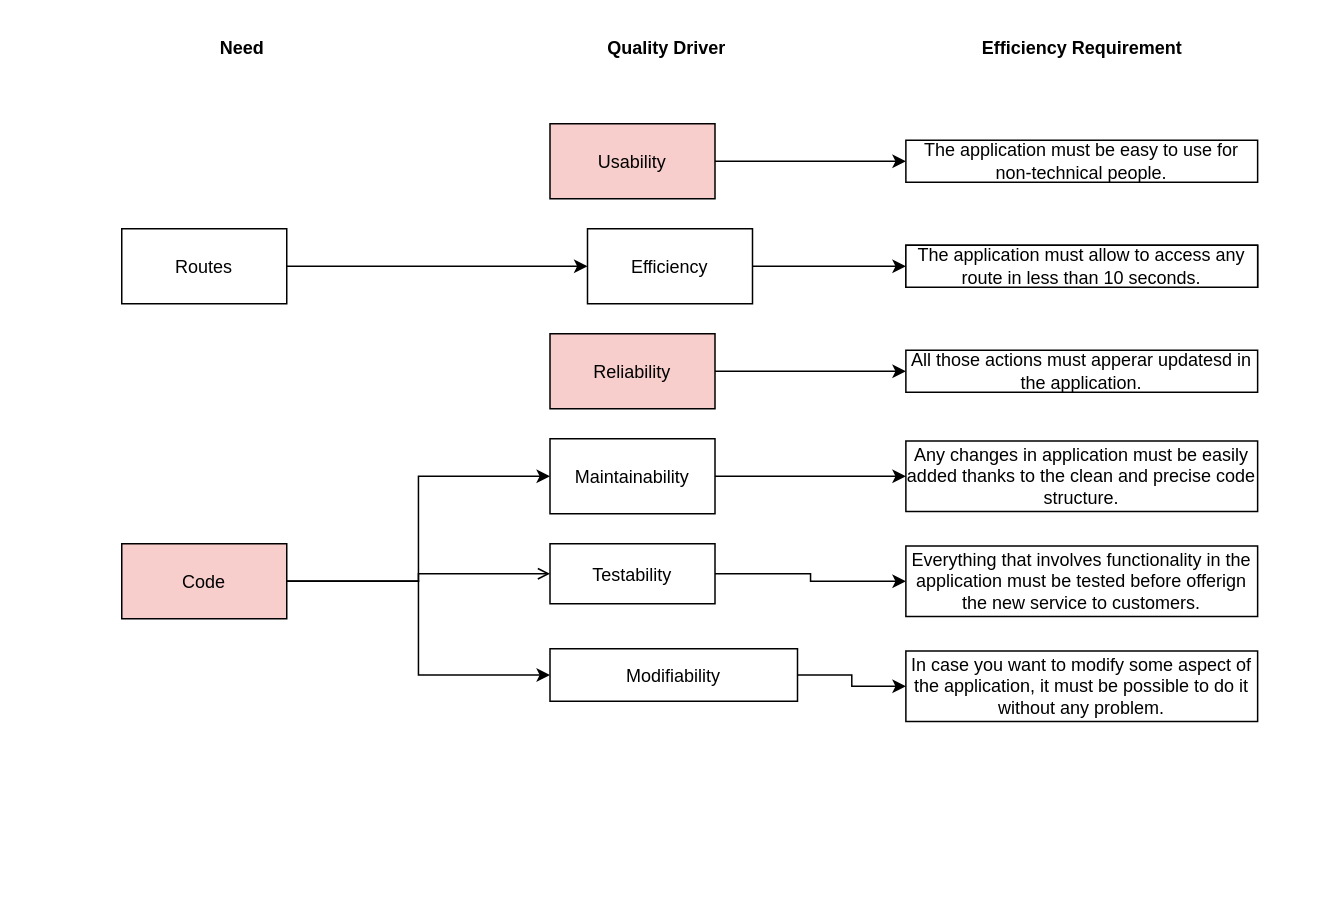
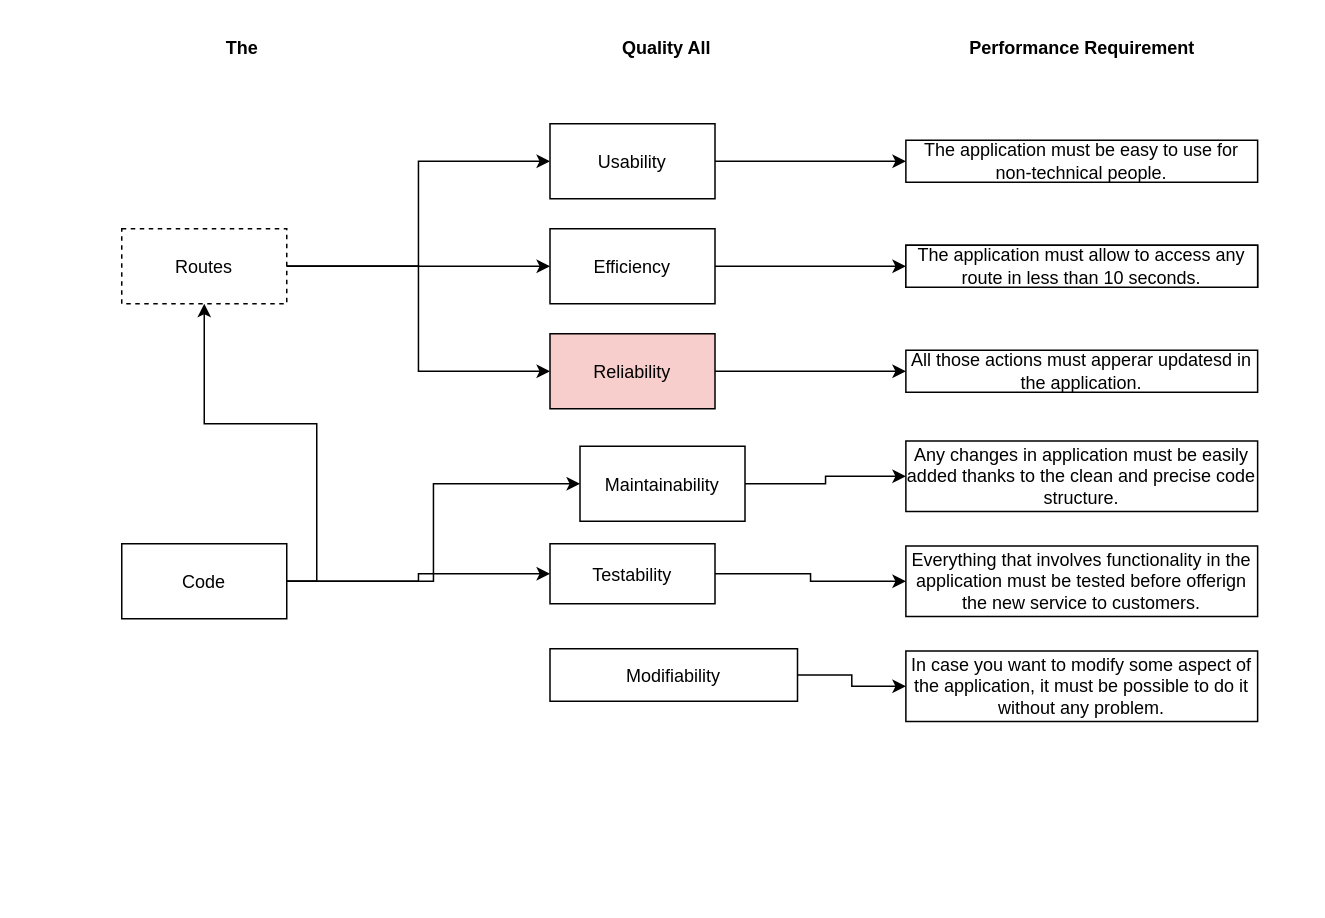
- <mxCell id="2" value="Need" style="swimlane;whiteSpace=wrap;strokeColor=none;" parent="1" vertex="1"><mxGeometry x="20.5" y="20" width="280" height="570" as="geometry" /></mxCell>
+ <mxCell id="2" value="The" style="swimlane;whiteSpace=wrap;strokeColor=none;" parent="1" vertex="1"><mxGeometry x="20.5" y="20" width="280" height="570" as="geometry" /></mxCell>
- <mxCell id="5" value="Quality Driver" style="swimlane;whiteSpace=wrap;strokeColor=none;" parent="1" vertex="1"><mxGeometry x="300.5" y="20" width="285.5" height="570" as="geometry" /></mxCell>
+ <mxCell id="5" value="Quality All" style="swimlane;whiteSpace=wrap;strokeColor=none;" parent="1" vertex="1"><mxGeometry x="300.5" y="20" width="285.5" height="570" as="geometry" /></mxCell>
- <mxCell id="16" value="Efficiency Requirement" style="swimlane;whiteSpace=wrap;strokeColor=none;" parent="1" vertex="1"><mxGeometry x="580.5" y="20" width="280" height="570" as="geometry" /></mxCell>
+ <mxCell id="16" value="Performance Requirement" style="swimlane;whiteSpace=wrap;strokeColor=none;" parent="1" vertex="1"><mxGeometry x="580.5" y="20" width="280" height="570" as="geometry" /></mxCell>
+ <mxCell id="21" style="edgeStyle=orthogonalEdgeStyle;rounded=0;orthogonalLoop=1;jettySize=auto;html=1;exitX=1;exitY=0.5;exitDx=0;exitDy=0;entryX=0;entryY=0.5;entryDx=0;entryDy=0;" edge="1" parent="1" source="3" target="20"><mxGeometry relative="1" as="geometry" /></mxCell>
- <mxCell id="20" value="Usability" style="fillColor=#f8cecc;" parent="1" vertex="1"><mxGeometry x="366" y="82" width="110" height="50" as="geometry" /></mxCell>
+ <mxCell id="20" value="Usability" style="" parent="1" vertex="1"><mxGeometry x="366" y="82" width="110" height="50" as="geometry" /></mxCell>
- <mxCell id="3" value="Routes" style="" parent="2" vertex="1"><mxGeometry x="60" y="132" width="110" height="50" as="geometry" /></mxCell>
+ <mxCell id="3" value="Routes" style="dashed=1;" parent="2" vertex="1"><mxGeometry x="60" y="132" width="110" height="50" as="geometry" /></mxCell>
- <mxCell id="24" value="Efficiency" style="" vertex="1" parent="1"><mxGeometry x="391" y="152" width="110" height="50" as="geometry" /></mxCell>
+ <mxCell id="24" value="Efficiency" style="" vertex="1" parent="1"><mxGeometry x="366" y="152" width="110" height="50" as="geometry" /></mxCell>
+ <mxCell id="29" style="edgeStyle=orthogonalEdgeStyle;rounded=0;orthogonalLoop=1;jettySize=auto;html=1;exitX=1;exitY=0.5;exitDx=0;exitDy=0;entryX=0;entryY=0.5;entryDx=0;entryDy=0;" edge="1" parent="1" source="3" target="27"><mxGeometry relative="1" as="geometry" /></mxCell>
- <mxCell id="9" value="Maintainability" style="" vertex="1" parent="5"><mxGeometry x="65.5" y="272" width="110" height="50" as="geometry" /></mxCell>
+ <mxCell id="9" value="Maintainability" style="" vertex="1" parent="5"><mxGeometry x="85.5" y="277" width="110" height="50" as="geometry" /></mxCell>
- <mxCell id="32" style="edgeStyle=orthogonalEdgeStyle;rounded=0;orthogonalLoop=1;jettySize=auto;html=1;exitX=1;exitY=0.5;exitDx=0;exitDy=0;endArrow=open;" edge="1" parent="1" source="4" target="11"><mxGeometry relative="1" as="geometry" /></mxCell>
+ <mxCell id="32" style="edgeStyle=orthogonalEdgeStyle;rounded=0;orthogonalLoop=1;jettySize=auto;html=1;exitX=1;exitY=0.5;exitDx=0;exitDy=0;" edge="1" parent="1" source="4" target="11"><mxGeometry relative="1" as="geometry" /></mxCell>
- <mxCell id="4" value="Code" style="fillColor=#f8cecc;" parent="2" vertex="1"><mxGeometry x="60" y="342" width="110" height="50" as="geometry" /></mxCell>
+ <mxCell id="4" value="Code" style="" parent="2" vertex="1"><mxGeometry x="60" y="342" width="110" height="50" as="geometry" /></mxCell>
- <mxCell id="33" style="edgeStyle=orthogonalEdgeStyle;rounded=0;orthogonalLoop=1;jettySize=auto;html=1;exitX=1;exitY=0.5;exitDx=0;exitDy=0;entryX=0;entryY=0.5;entryDx=0;entryDy=0;" edge="1" parent="1" source="4" target="14"><mxGeometry relative="1" as="geometry" /></mxCell>
+ <mxCell id="33" style="edgeStyle=orthogonalEdgeStyle;rounded=0;orthogonalLoop=1;jettySize=auto;html=1;exitX=1;exitY=0.5;exitDx=0;exitDy=0;" edge="1" parent="1" source="4" target="3"><mxGeometry relative="1" as="geometry" /></mxCell>
